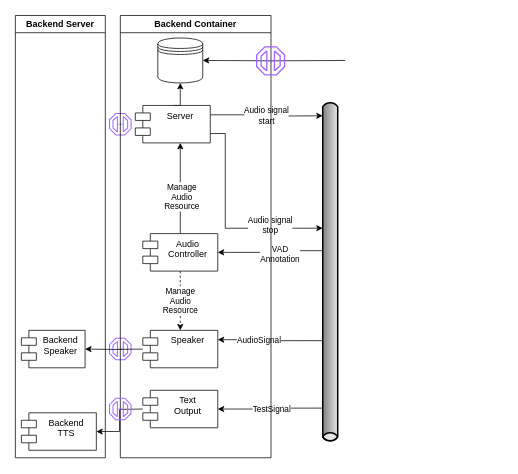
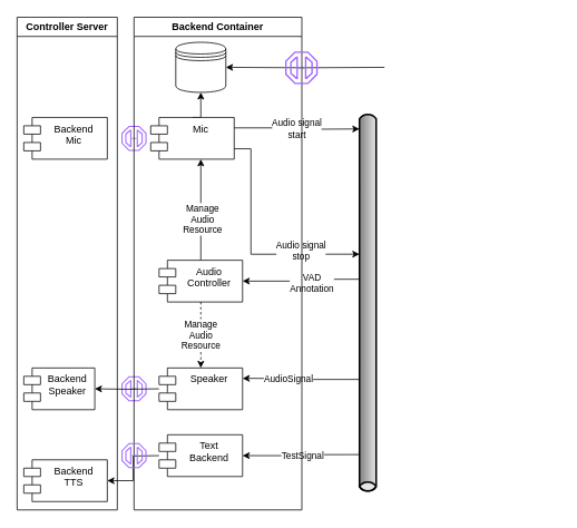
- <mxCell id="15" value="Backend Server" style="swimlane;" parent="1" vertex="1"><mxGeometry x="20" y="20" width="120" height="590" as="geometry" /></mxCell>
+ <mxCell id="15" value="Controller Server" style="swimlane;" parent="1" vertex="1"><mxGeometry x="20" y="20" width="120" height="590" as="geometry" /></mxCell>
- <mxCell id="5" value="Server&#10;" style="shape=module;align=left;spacingLeft=20;align=center;verticalAlign=top;" parent="1" vertex="1"><mxGeometry x="180" y="140" width="100" height="50" as="geometry" /></mxCell>
+ <mxCell id="5" value="Mic&#10;" style="shape=module;align=left;spacingLeft=20;align=center;verticalAlign=top;" parent="1" vertex="1"><mxGeometry x="180" y="140" width="100" height="50" as="geometry" /></mxCell>
+ <mxCell id="16" value="Backend&#10;Mic" style="shape=module;align=left;spacingLeft=20;align=center;verticalAlign=top;" parent="15" vertex="1"><mxGeometry x="8" y="120" width="100" height="50" as="geometry" /></mxCell>
- <mxCell id="30" value="Text&#10;Output" style="shape=module;align=left;spacingLeft=20;align=center;verticalAlign=top;" vertex="1" parent="23"><mxGeometry x="30" y="500" width="100" height="50" as="geometry" /></mxCell>
+ <mxCell id="30" value="Text&#10;Backend" style="shape=module;align=left;spacingLeft=20;align=center;verticalAlign=top;" vertex="1" parent="23"><mxGeometry x="30" y="500" width="100" height="50" as="geometry" /></mxCell>
